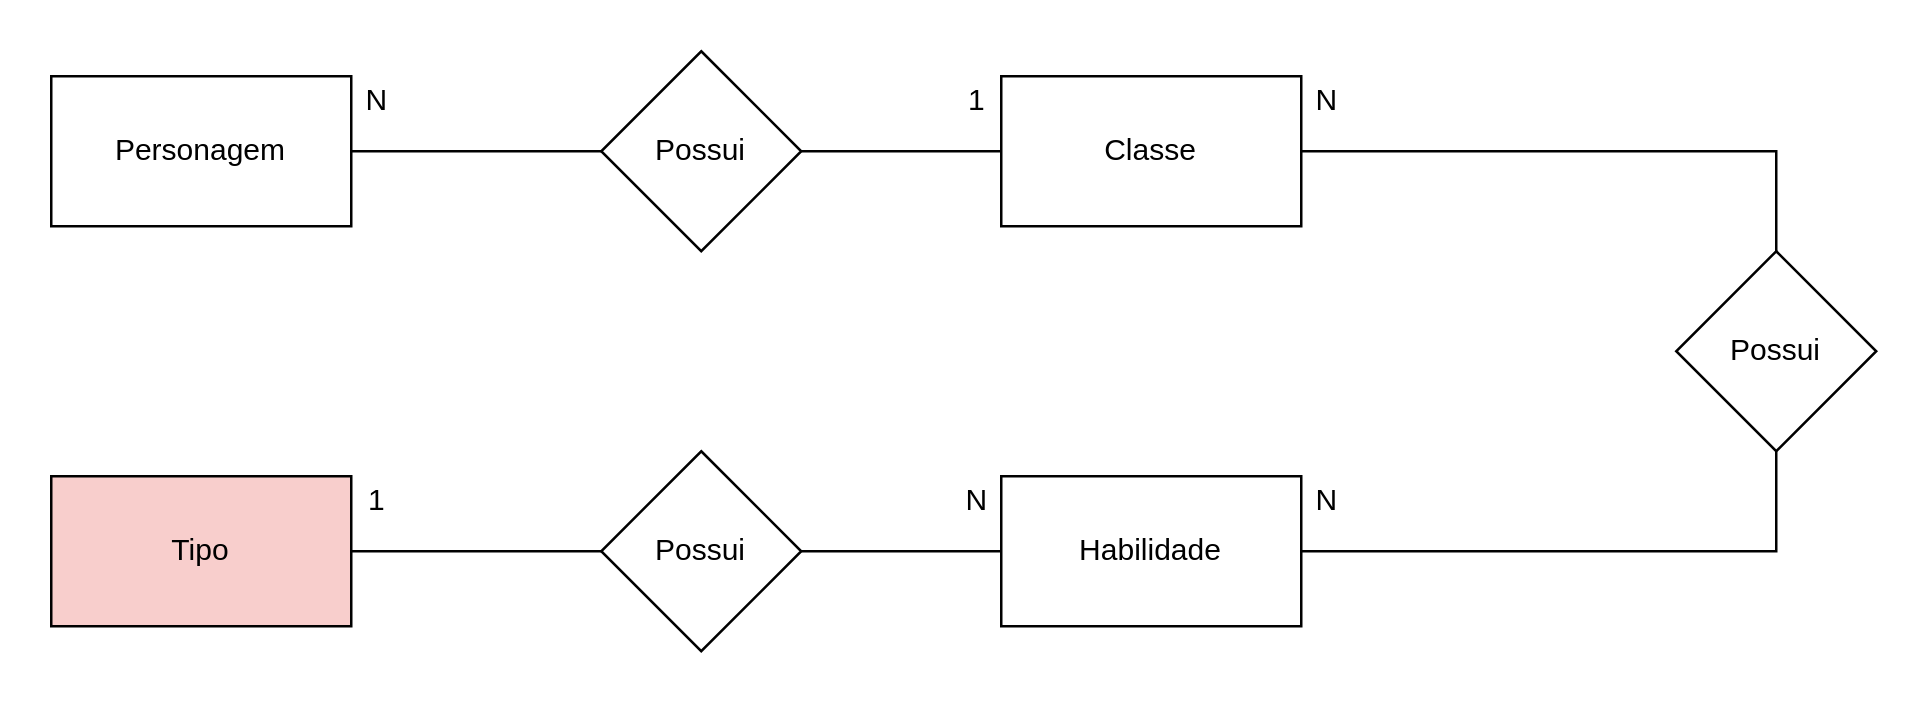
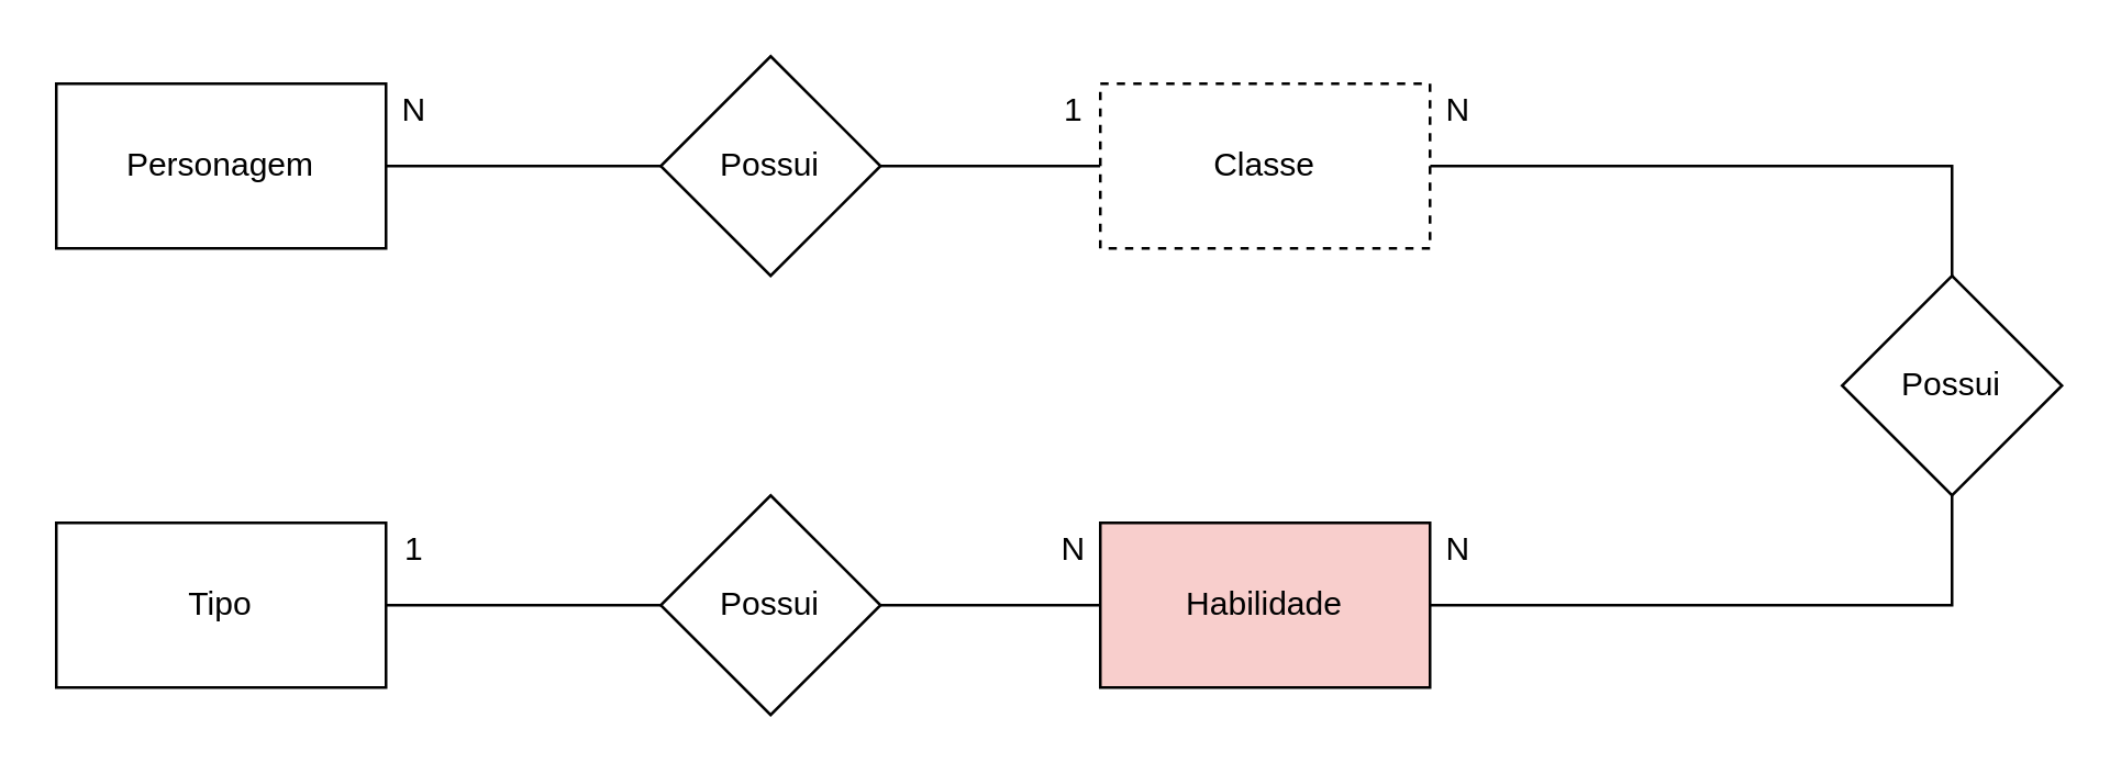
- <mxCell id="7" value="Classe" style="whiteSpace=wrap;html=1;" parent="1" vertex="1"><mxGeometry x="400" y="30" width="120" height="60" as="geometry" /></mxCell>
+ <mxCell id="7" value="Classe" style="whiteSpace=wrap;html=1;dashed=1;" parent="1" vertex="1"><mxGeometry x="400" y="30" width="120" height="60" as="geometry" /></mxCell>
- <mxCell id="13" value="Tipo" style="whiteSpace=wrap;html=1;fillColor=#f8cecc;" parent="1" vertex="1"><mxGeometry x="20" y="190" width="120" height="60" as="geometry" /></mxCell>
+ <mxCell id="13" value="Tipo" style="whiteSpace=wrap;html=1;" parent="1" vertex="1"><mxGeometry x="20" y="190" width="120" height="60" as="geometry" /></mxCell>
- <mxCell id="10" value="Habilidade" style="whiteSpace=wrap;html=1;" parent="1" vertex="1"><mxGeometry x="400" y="190" width="120" height="60" as="geometry" /></mxCell>
+ <mxCell id="10" value="Habilidade" style="whiteSpace=wrap;html=1;fillColor=#f8cecc;" parent="1" vertex="1"><mxGeometry x="400" y="190" width="120" height="60" as="geometry" /></mxCell>
